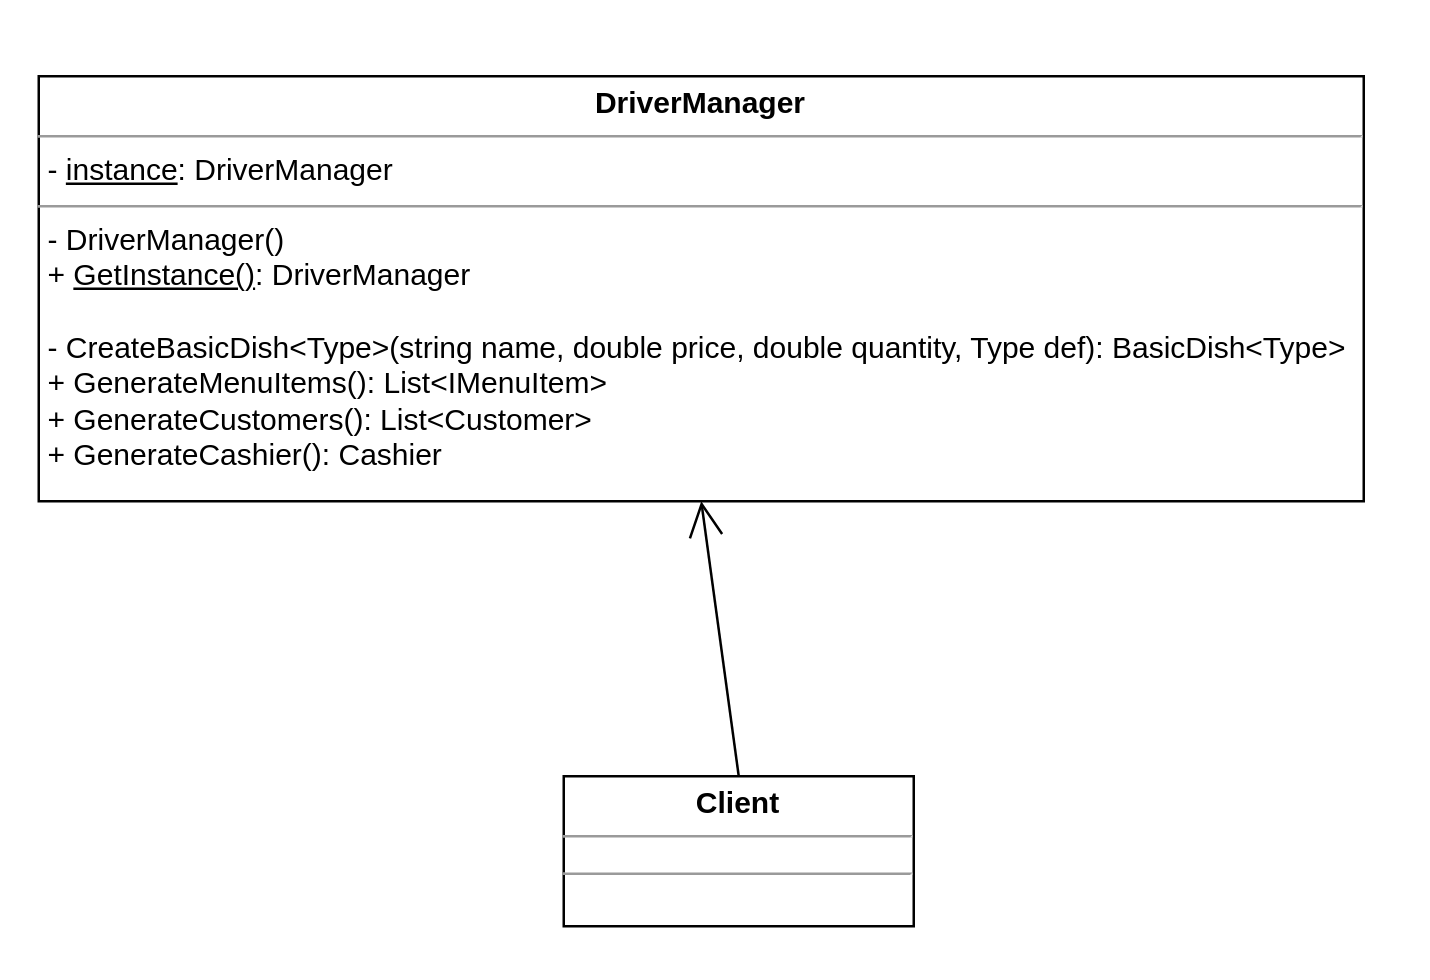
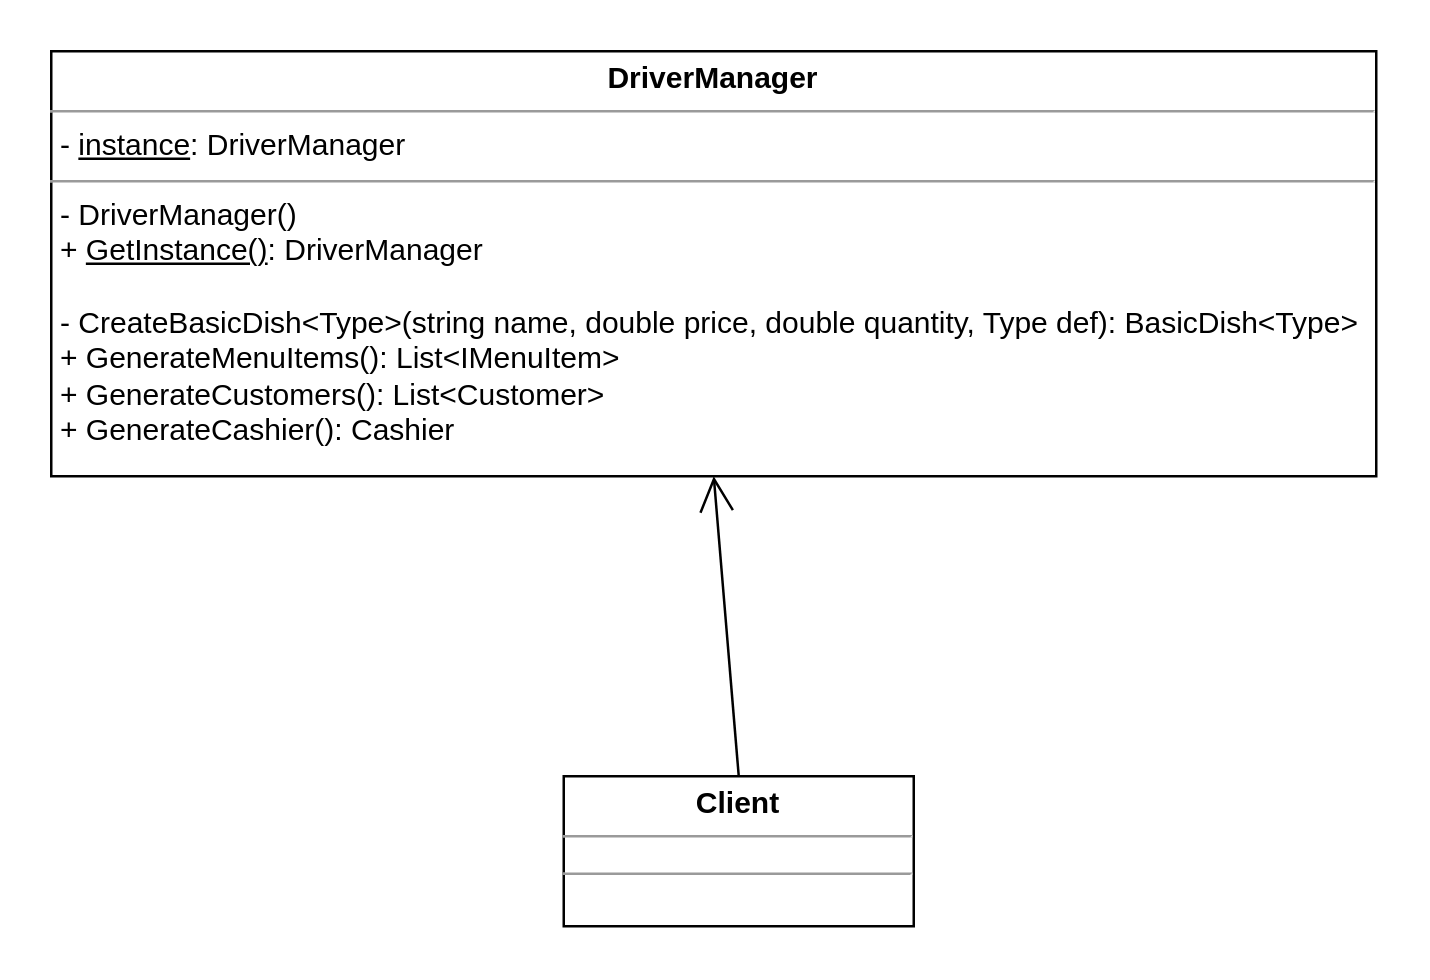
- <mxCell id="2" value="&lt;p style=&quot;margin: 0px ; margin-top: 4px ; text-align: center&quot;&gt;&lt;b&gt;DriverManager&lt;/b&gt;&lt;/p&gt;&lt;hr size=&quot;1&quot;&gt;&lt;p style=&quot;margin: 0px ; margin-left: 4px&quot;&gt;- &lt;u&gt;instance&lt;/u&gt;: DriverManager&lt;/p&gt;&lt;hr size=&quot;1&quot;&gt;&lt;p style=&quot;margin: 0px ; margin-left: 4px&quot;&gt;- DriverManager()&lt;/p&gt;&lt;p style=&quot;margin: 0px ; margin-left: 4px&quot;&gt;+ &lt;u&gt;GetInstance()&lt;/u&gt;: DriverManager&lt;/p&gt;&lt;p style=&quot;margin: 0px ; margin-left: 4px&quot;&gt;&lt;br&gt;&lt;/p&gt;&lt;p style=&quot;margin: 0px ; margin-left: 4px&quot;&gt;- CreateBasicDish&amp;lt;Type&amp;gt;(string name, double price, double quantity, Type def): BasicDish&amp;lt;Type&amp;gt;&lt;/p&gt;&lt;p style=&quot;margin: 0px ; margin-left: 4px&quot;&gt;+&amp;nbsp;GenerateMenuItems():&amp;nbsp;List&amp;lt;IMenuItem&amp;gt;&lt;/p&gt;&lt;p style=&quot;margin: 0px ; margin-left: 4px&quot;&gt;+&amp;nbsp;GenerateCustomers(): List&amp;lt;Customer&amp;gt;&lt;/p&gt;&lt;p style=&quot;margin: 0px ; margin-left: 4px&quot;&gt;+&amp;nbsp;GenerateCashier(): Cashier&lt;/p&gt;" style="verticalAlign=top;align=left;overflow=fill;fontSize=12;fontFamily=Helvetica;html=1;" vertex="1" parent="1"><mxGeometry x="15" y="30" width="530" height="170" as="geometry" /></mxCell>
+ <mxCell id="2" value="&lt;p style=&quot;margin: 0px ; margin-top: 4px ; text-align: center&quot;&gt;&lt;b&gt;DriverManager&lt;/b&gt;&lt;/p&gt;&lt;hr size=&quot;1&quot;&gt;&lt;p style=&quot;margin: 0px ; margin-left: 4px&quot;&gt;- &lt;u&gt;instance&lt;/u&gt;: DriverManager&lt;/p&gt;&lt;hr size=&quot;1&quot;&gt;&lt;p style=&quot;margin: 0px ; margin-left: 4px&quot;&gt;- DriverManager()&lt;/p&gt;&lt;p style=&quot;margin: 0px ; margin-left: 4px&quot;&gt;+ &lt;u&gt;GetInstance()&lt;/u&gt;: DriverManager&lt;/p&gt;&lt;p style=&quot;margin: 0px ; margin-left: 4px&quot;&gt;&lt;br&gt;&lt;/p&gt;&lt;p style=&quot;margin: 0px ; margin-left: 4px&quot;&gt;- CreateBasicDish&amp;lt;Type&amp;gt;(string name, double price, double quantity, Type def): BasicDish&amp;lt;Type&amp;gt;&lt;/p&gt;&lt;p style=&quot;margin: 0px ; margin-left: 4px&quot;&gt;+&amp;nbsp;GenerateMenuItems():&amp;nbsp;List&amp;lt;IMenuItem&amp;gt;&lt;/p&gt;&lt;p style=&quot;margin: 0px ; margin-left: 4px&quot;&gt;+&amp;nbsp;GenerateCustomers(): List&amp;lt;Customer&amp;gt;&lt;/p&gt;&lt;p style=&quot;margin: 0px ; margin-left: 4px&quot;&gt;+&amp;nbsp;GenerateCashier(): Cashier&lt;/p&gt;" style="verticalAlign=top;align=left;overflow=fill;fontSize=12;fontFamily=Helvetica;html=1;" vertex="1" parent="1"><mxGeometry x="20" y="20" width="530" height="170" as="geometry" /></mxCell>
